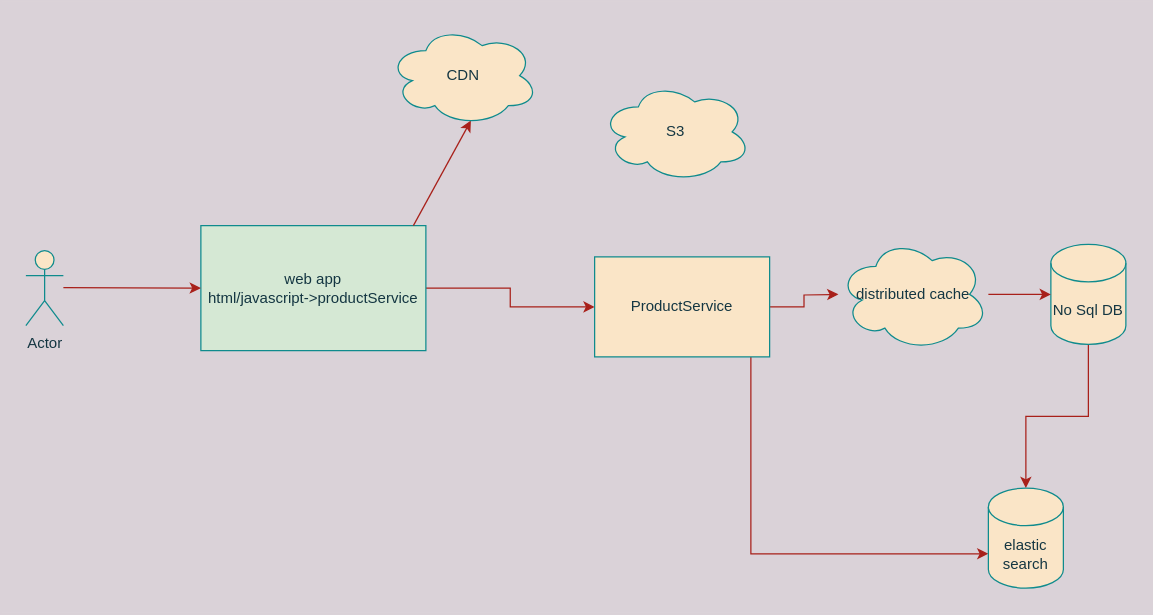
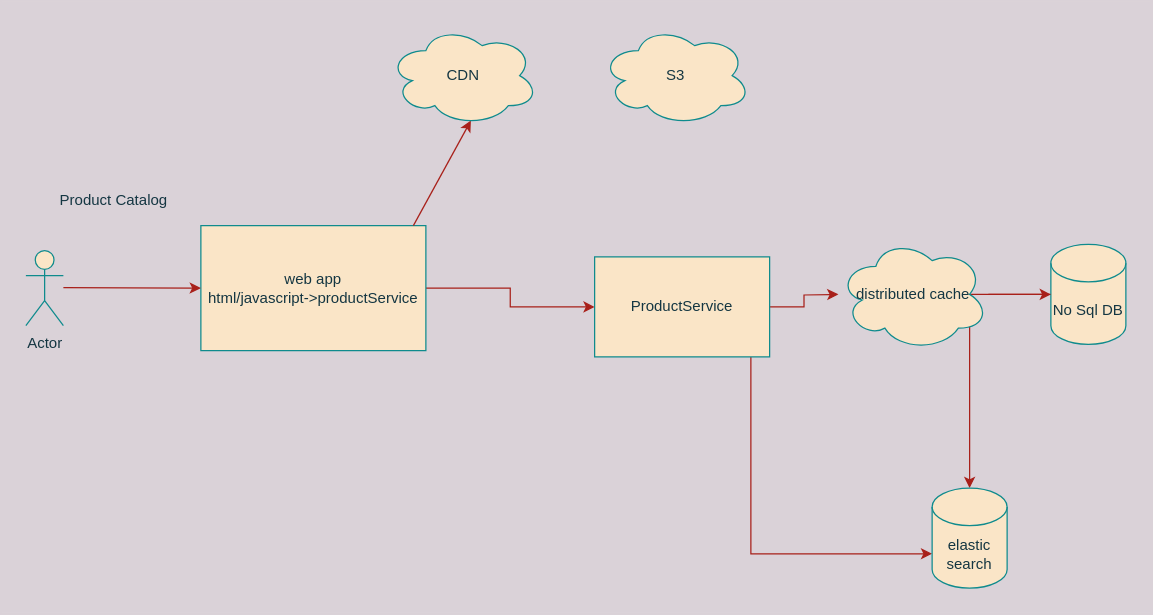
- <mxCell id="12" value="S3" style="ellipse;shape=cloud;whiteSpace=wrap;html=1;fillColor=#FAE5C7;strokeColor=#0F8B8D;fontColor=#143642;" vertex="1" parent="1"><mxGeometry x="480" y="65" width="120" height="80" as="geometry" /></mxCell>
+ <mxCell id="12" value="S3" style="ellipse;shape=cloud;whiteSpace=wrap;html=1;fillColor=#FAE5C7;strokeColor=#0F8B8D;fontColor=#143642;" vertex="1" parent="1"><mxGeometry x="480" y="20" width="120" height="80" as="geometry" /></mxCell>
+ <mxCell id="4" value="Product Catalog" style="text;html=1;align=center;verticalAlign=middle;resizable=0;points=[];autosize=1;strokeColor=none;fillColor=none;fontColor=#143642;" vertex="1" parent="1"><mxGeometry x="40" y="150" width="100" height="20" as="geometry" /></mxCell>
- <mxCell id="3" value="web app&lt;br&gt;html/javascript-&amp;gt;productService" style="rounded=0;whiteSpace=wrap;html=1;fillColor=#d5e8d4;strokeColor=#0F8B8D;fontColor=#143642;" vertex="1" parent="1"><mxGeometry x="160" y="180" width="180" height="100" as="geometry" /></mxCell>
+ <mxCell id="3" value="web app&lt;br&gt;html/javascript-&amp;gt;productService" style="rounded=0;whiteSpace=wrap;html=1;fillColor=#FAE5C7;strokeColor=#0F8B8D;fontColor=#143642;" vertex="1" parent="1"><mxGeometry x="160" y="180" width="180" height="100" as="geometry" /></mxCell>
- <mxCell id="17" value="elastic search" style="shape=cylinder3;whiteSpace=wrap;html=1;boundedLbl=1;backgroundOutline=1;size=15;fillColor=#FAE5C7;strokeColor=#0F8B8D;fontColor=#143642;" vertex="1" parent="1"><mxGeometry x="790" y="390" width="60" height="80" as="geometry" /></mxCell>
+ <mxCell id="17" value="elastic search" style="shape=cylinder3;whiteSpace=wrap;html=1;boundedLbl=1;backgroundOutline=1;size=15;fillColor=#FAE5C7;strokeColor=#0F8B8D;fontColor=#143642;" vertex="1" parent="1"><mxGeometry x="745" y="390" width="60" height="80" as="geometry" /></mxCell>
